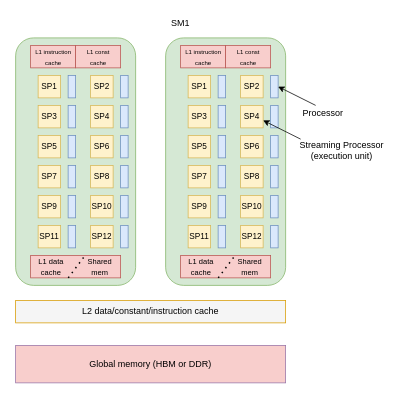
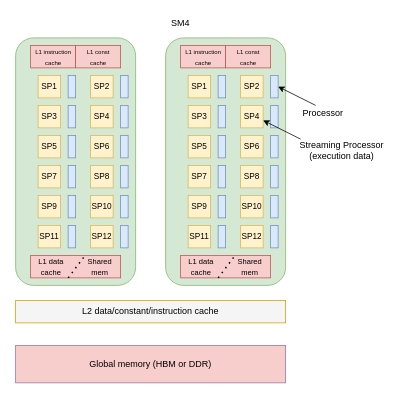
- <mxCell id="4" value="SM1" style="text;html=1;strokeColor=none;fillColor=none;align=center;verticalAlign=middle;whiteSpace=wrap;rounded=0;" vertex="1" parent="1"><mxGeometry x="220" y="20" width="40" height="20" as="geometry" /></mxCell>
+ <mxCell id="4" value="SM4" style="text;html=1;strokeColor=none;fillColor=none;align=center;verticalAlign=middle;whiteSpace=wrap;rounded=0;" vertex="1" parent="1"><mxGeometry x="220" y="20" width="40" height="20" as="geometry" /></mxCell>
- <mxCell id="81" value="Streaming Processor (execution unit)" style="text;html=1;strokeColor=none;fillColor=none;align=center;verticalAlign=middle;whiteSpace=wrap;rounded=0;" vertex="1" parent="1"><mxGeometry x="390" y="190" width="130" height="20" as="geometry" /></mxCell>
+ <mxCell id="81" value="Streaming Processor (execution data)" style="text;html=1;strokeColor=none;fillColor=none;align=center;verticalAlign=middle;whiteSpace=wrap;rounded=0;" vertex="1" parent="1"><mxGeometry x="390" y="190" width="130" height="20" as="geometry" /></mxCell>
